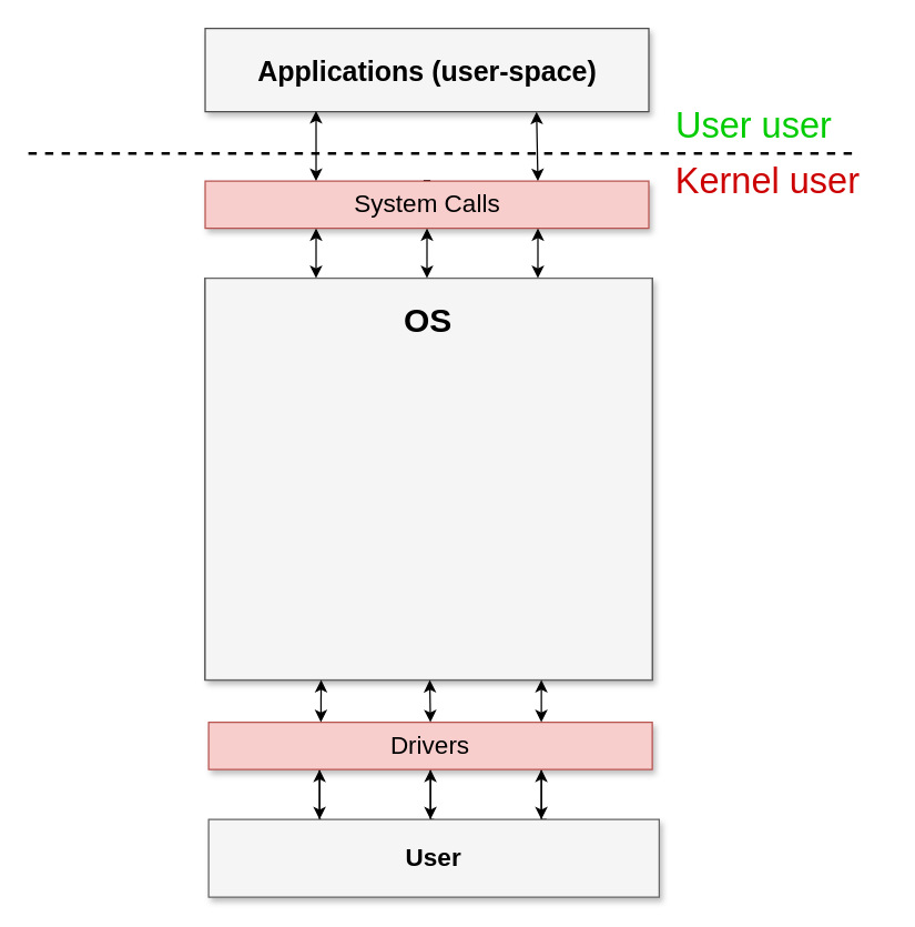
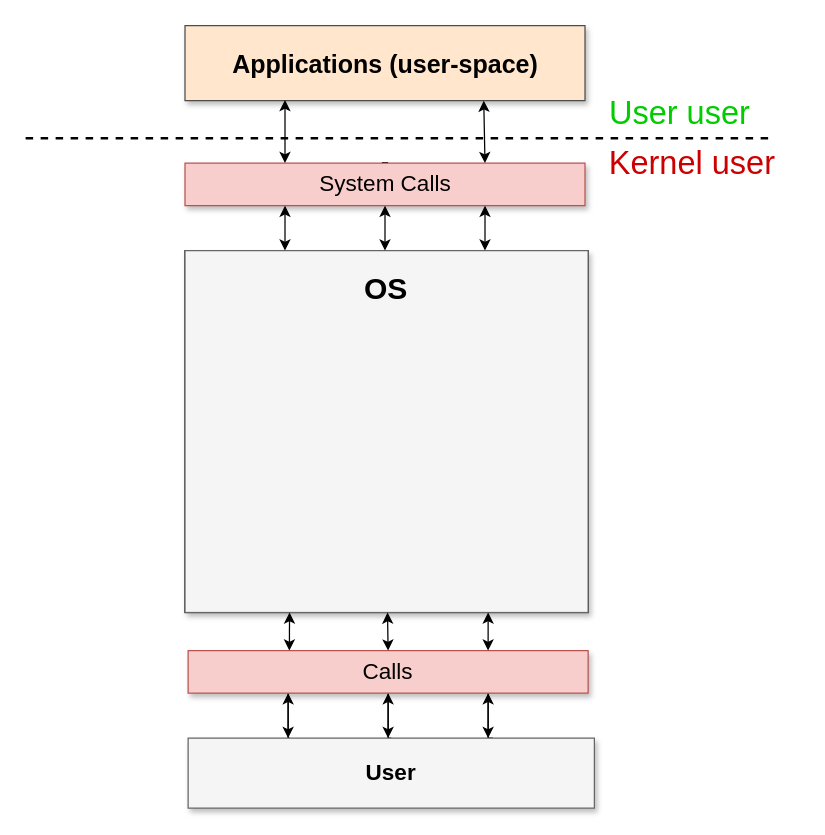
- <mxCell id="10" value="&lt;b&gt;Applications (user-space)&lt;/b&gt;" style="whiteSpace=wrap;html=1;shadow=1;fontSize=20;fillColor=#f5f5f5;strokeColor=#4D4D4D;strokeWidth=1;" vertex="1" parent="1"><mxGeometry x="147.5" y="20" width="320" height="60" as="geometry" /></mxCell>
+ <mxCell id="10" value="&lt;b&gt;Applications (user-space)&lt;/b&gt;" style="whiteSpace=wrap;html=1;shadow=1;fontSize=20;fillColor=#ffe6cc;strokeColor=#4D4D4D;strokeWidth=1;" vertex="1" parent="1"><mxGeometry x="147.5" y="20" width="320" height="60" as="geometry" /></mxCell>
- <mxCell id="9" value="Drivers" style="whiteSpace=wrap;html=1;shadow=1;fontSize=18;fillColor=#f8cecc;strokeColor=#b85450;" vertex="1" parent="1"><mxGeometry x="150" y="520" width="320" height="34" as="geometry" /></mxCell>
+ <mxCell id="9" value="Calls" style="whiteSpace=wrap;html=1;shadow=1;fontSize=18;fillColor=#f8cecc;strokeColor=#b85450;" vertex="1" parent="1"><mxGeometry x="150" y="520" width="320" height="34" as="geometry" /></mxCell>
